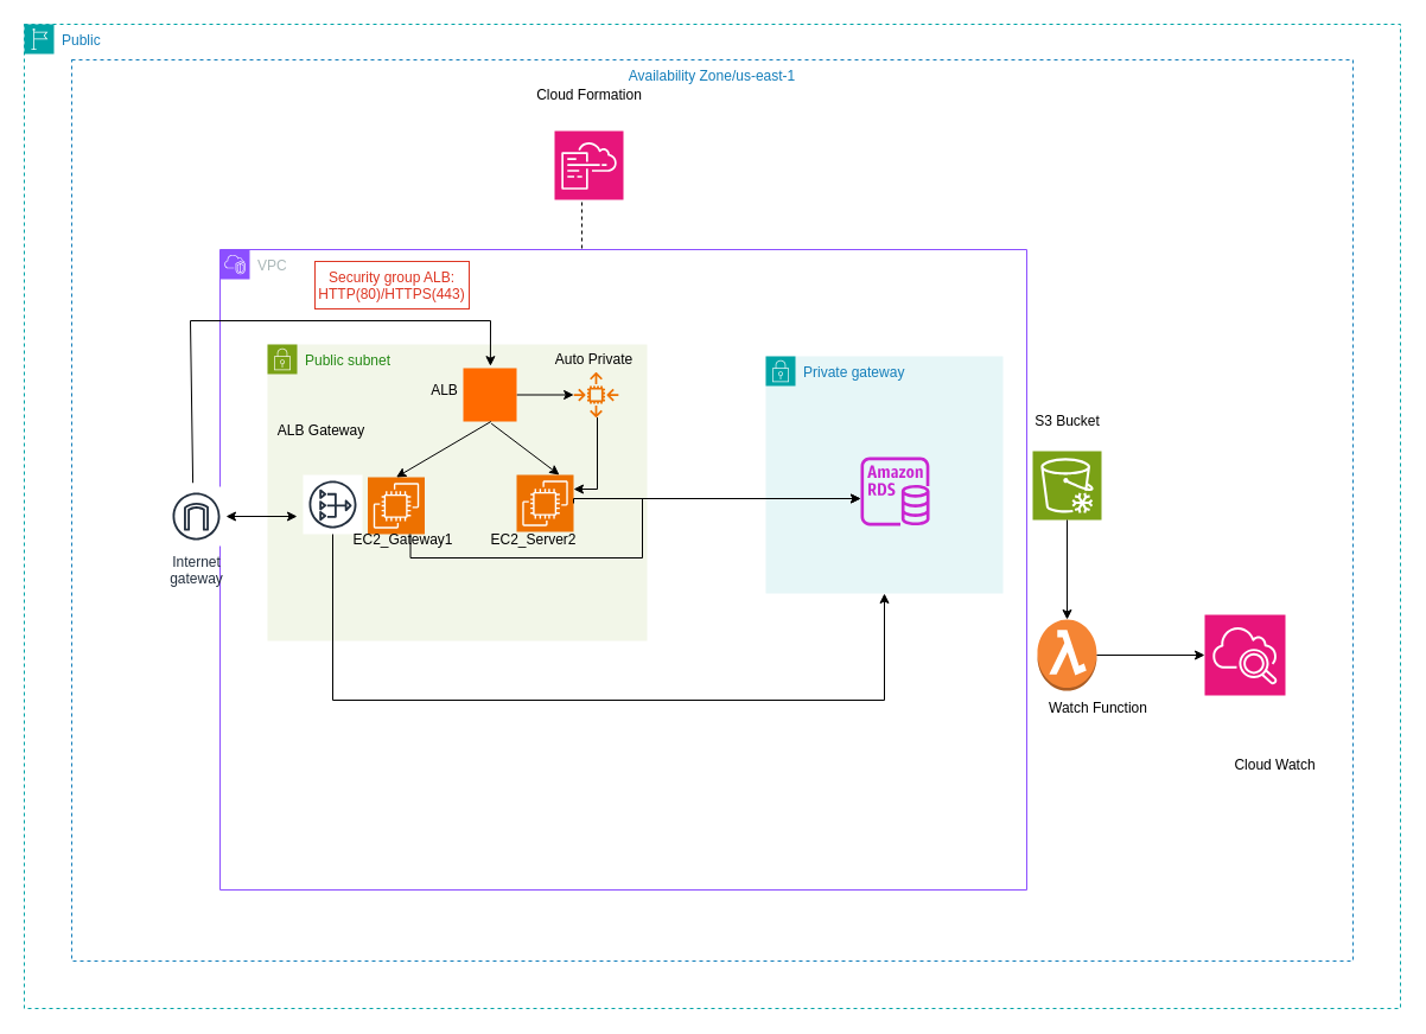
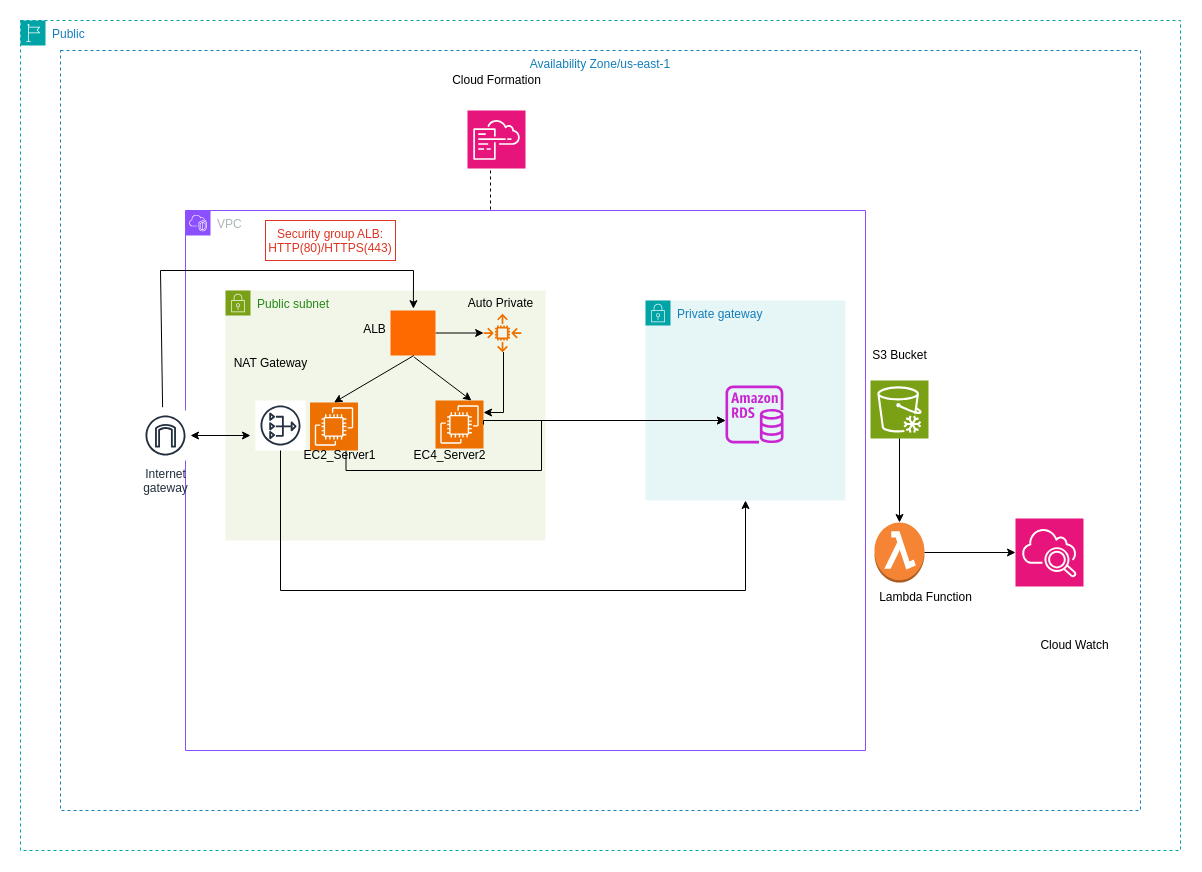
- <mxCell id="14" value="ALB Gateway" style="text;html=1;align=center;verticalAlign=middle;resizable=0;points=[];autosize=1;strokeColor=none;fillColor=none;" vertex="1" parent="3"><mxGeometry x="-5" y="57.5" width="100" height="30" as="geometry" /></mxCell>
+ <mxCell id="14" value="NAT Gateway" style="text;html=1;align=center;verticalAlign=middle;resizable=0;points=[];autosize=1;strokeColor=none;fillColor=none;" vertex="1" parent="3"><mxGeometry x="-5" y="57.5" width="100" height="30" as="geometry" /></mxCell>
- <mxCell id="13" value="EC2_Gateway1" style="text;html=1;align=center;verticalAlign=middle;resizable=0;points=[];autosize=1;strokeColor=none;fillColor=none;" vertex="1" parent="3"><mxGeometry x="64" y="150" width="100" height="30" as="geometry" /></mxCell>
+ <mxCell id="13" value="EC2_Server1" style="text;html=1;align=center;verticalAlign=middle;resizable=0;points=[];autosize=1;strokeColor=none;fillColor=none;" vertex="1" parent="3"><mxGeometry x="64" y="150" width="100" height="30" as="geometry" /></mxCell>
- <mxCell id="12" value="EC2_Server2" style="text;html=1;align=center;verticalAlign=middle;resizable=0;points=[];autosize=1;strokeColor=none;fillColor=none;" vertex="1" parent="3"><mxGeometry x="174" y="150" width="100" height="30" as="geometry" /></mxCell>
+ <mxCell id="12" value="EC4_Server2" style="text;html=1;align=center;verticalAlign=middle;resizable=0;points=[];autosize=1;strokeColor=none;fillColor=none;" vertex="1" parent="3"><mxGeometry x="174" y="150" width="100" height="30" as="geometry" /></mxCell>
- <mxCell id="31" value="Watch Function" style="text;html=1;align=center;verticalAlign=middle;resizable=0;points=[];autosize=1;strokeColor=none;fillColor=none;" parent="1" vertex="1"><mxGeometry x="865" y="582" width="120" height="30" as="geometry" /></mxCell>
+ <mxCell id="31" value="Lambda Function" style="text;html=1;align=center;verticalAlign=middle;resizable=0;points=[];autosize=1;strokeColor=none;fillColor=none;" parent="1" vertex="1"><mxGeometry x="865" y="582" width="120" height="30" as="geometry" /></mxCell>
